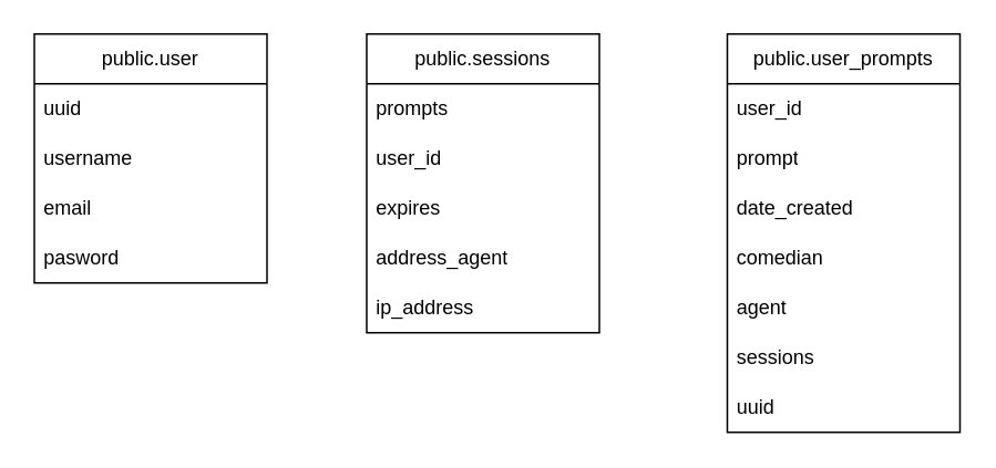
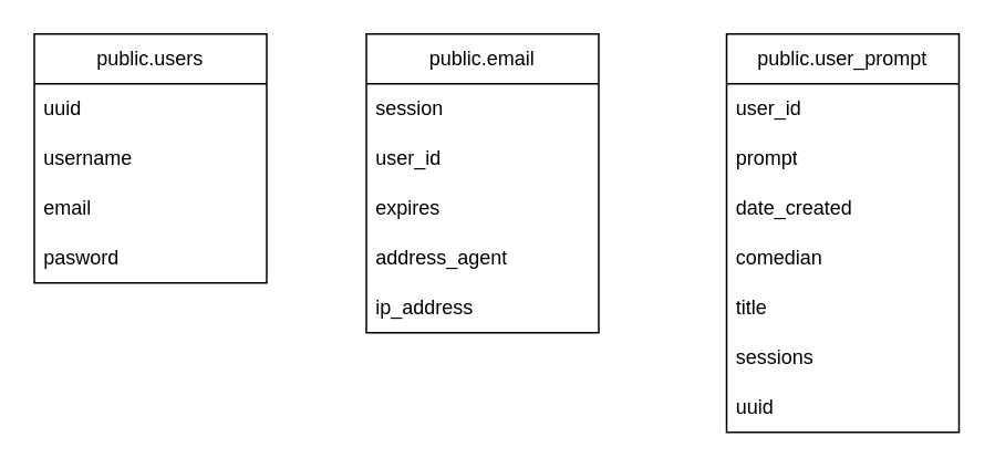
- <mxCell id="2" value="public.user" style="swimlane;fontStyle=0;childLayout=stackLayout;horizontal=1;startSize=30;horizontalStack=0;resizeParent=1;resizeParentMax=0;resizeLast=0;collapsible=1;marginBottom=0;whiteSpace=wrap;html=1;" vertex="1" parent="1"><mxGeometry x="20" y="20" width="140" height="150" as="geometry" /></mxCell>
+ <mxCell id="2" value="public.users" style="swimlane;fontStyle=0;childLayout=stackLayout;horizontal=1;startSize=30;horizontalStack=0;resizeParent=1;resizeParentMax=0;resizeLast=0;collapsible=1;marginBottom=0;whiteSpace=wrap;html=1;" vertex="1" parent="1"><mxGeometry x="20" y="20" width="140" height="150" as="geometry" /></mxCell>
- <mxCell id="7" value="public.sessions" style="swimlane;fontStyle=0;childLayout=stackLayout;horizontal=1;startSize=30;horizontalStack=0;resizeParent=1;resizeParentMax=0;resizeLast=0;collapsible=1;marginBottom=0;whiteSpace=wrap;html=1;" vertex="1" parent="1"><mxGeometry x="220" y="20" width="140" height="180" as="geometry" /></mxCell>
+ <mxCell id="7" value="public.email" style="swimlane;fontStyle=0;childLayout=stackLayout;horizontal=1;startSize=30;horizontalStack=0;resizeParent=1;resizeParentMax=0;resizeLast=0;collapsible=1;marginBottom=0;whiteSpace=wrap;html=1;" vertex="1" parent="1"><mxGeometry x="220" y="20" width="140" height="180" as="geometry" /></mxCell>
- <mxCell id="13" value="public.user_prompts" style="swimlane;fontStyle=0;childLayout=stackLayout;horizontal=1;startSize=30;horizontalStack=0;resizeParent=1;resizeParentMax=0;resizeLast=0;collapsible=1;marginBottom=0;whiteSpace=wrap;html=1;" vertex="1" parent="1"><mxGeometry x="437" y="20" width="140" height="240" as="geometry" /></mxCell>
+ <mxCell id="13" value="public.user_prompt" style="swimlane;fontStyle=0;childLayout=stackLayout;horizontal=1;startSize=30;horizontalStack=0;resizeParent=1;resizeParentMax=0;resizeLast=0;collapsible=1;marginBottom=0;whiteSpace=wrap;html=1;" vertex="1" parent="1"><mxGeometry x="437" y="20" width="140" height="240" as="geometry" /></mxCell>
- <mxCell id="8" value="prompts" style="text;strokeColor=none;fillColor=none;align=left;verticalAlign=middle;spacingLeft=4;spacingRight=4;overflow=hidden;points=[[0,0.5],[1,0.5]];portConstraint=eastwest;rotatable=0;whiteSpace=wrap;html=1;" vertex="1" parent="7"><mxGeometry y="30" width="140" height="30" as="geometry" /></mxCell>
+ <mxCell id="8" value="session" style="text;strokeColor=none;fillColor=none;align=left;verticalAlign=middle;spacingLeft=4;spacingRight=4;overflow=hidden;points=[[0,0.5],[1,0.5]];portConstraint=eastwest;rotatable=0;whiteSpace=wrap;html=1;" vertex="1" parent="7"><mxGeometry y="30" width="140" height="30" as="geometry" /></mxCell>
- <mxCell id="18" value="agent" style="text;strokeColor=none;fillColor=none;align=left;verticalAlign=middle;spacingLeft=4;spacingRight=4;overflow=hidden;points=[[0,0.5],[1,0.5]];portConstraint=eastwest;rotatable=0;whiteSpace=wrap;html=1;" vertex="1" parent="13"><mxGeometry y="150" width="140" height="30" as="geometry" /></mxCell>
+ <mxCell id="18" value="title" style="text;strokeColor=none;fillColor=none;align=left;verticalAlign=middle;spacingLeft=4;spacingRight=4;overflow=hidden;points=[[0,0.5],[1,0.5]];portConstraint=eastwest;rotatable=0;whiteSpace=wrap;html=1;" vertex="1" parent="13"><mxGeometry y="150" width="140" height="30" as="geometry" /></mxCell>
